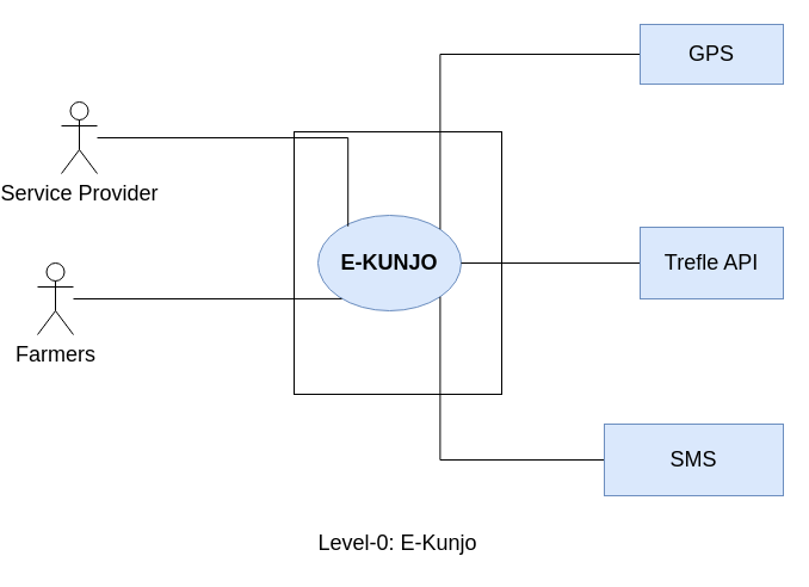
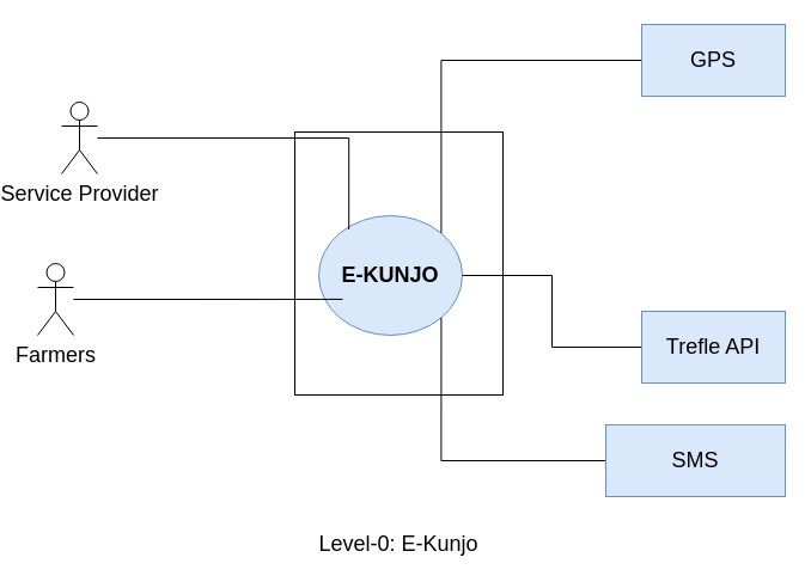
- <mxCell id="5" value="GPS" style="rounded=0;whiteSpace=wrap;html=1;fontSize=18;fillColor=#dae8fc;strokeColor=#6c8ebf;" vertex="1" parent="1"><mxGeometry x="525" y="20" width="120" height="50" as="geometry" /></mxCell>
+ <mxCell id="5" value="GPS" style="rounded=0;whiteSpace=wrap;html=1;fontSize=18;fillColor=#dae8fc;strokeColor=#6c8ebf;" vertex="1" parent="1"><mxGeometry x="525" y="20" width="120" height="60" as="geometry" /></mxCell>
- <mxCell id="3" value="E-KUNJO" style="ellipse;whiteSpace=wrap;html=1;fontSize=18;fillColor=#dae8fc;strokeColor=#6c8ebf;fontStyle=1" vertex="1" parent="1"><mxGeometry x="255" y="180" width="120" height="80" as="geometry" /></mxCell>
+ <mxCell id="3" value="E-KUNJO" style="ellipse;whiteSpace=wrap;html=1;fontSize=18;fillColor=#dae8fc;strokeColor=#6c8ebf;fontStyle=1" vertex="1" parent="1"><mxGeometry x="255" y="180" width="120" height="100" as="geometry" /></mxCell>
- <mxCell id="7" value="Trefle API" style="rounded=0;whiteSpace=wrap;html=1;fontSize=18;fillColor=#dae8fc;strokeColor=#6c8ebf;" vertex="1" parent="1"><mxGeometry x="525" y="190" width="120" height="60" as="geometry" /></mxCell>
+ <mxCell id="7" value="Trefle API" style="rounded=0;whiteSpace=wrap;html=1;fontSize=18;fillColor=#dae8fc;strokeColor=#6c8ebf;" vertex="1" parent="1"><mxGeometry x="525" y="260" width="120" height="60" as="geometry" /></mxCell>
